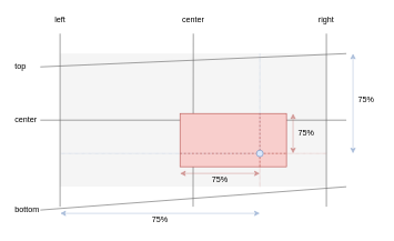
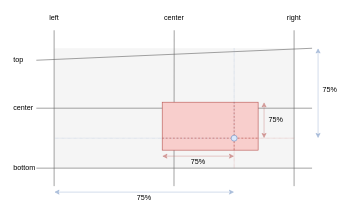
- <mxCell id="12" value="bottom" style="text;html=1;strokeColor=none;fillColor=none;align=left;verticalAlign=middle;whiteSpace=wrap;rounded=0;" parent="1" vertex="1"><mxGeometry x="20" y="305" width="40" height="20" as="geometry" /></mxCell>
+ <mxCell id="12" value="bottom" style="text;html=1;strokeColor=none;fillColor=none;align=left;verticalAlign=middle;whiteSpace=wrap;rounded=0;" parent="1" vertex="1"><mxGeometry x="20" y="270" width="40" height="20" as="geometry" /></mxCell>
